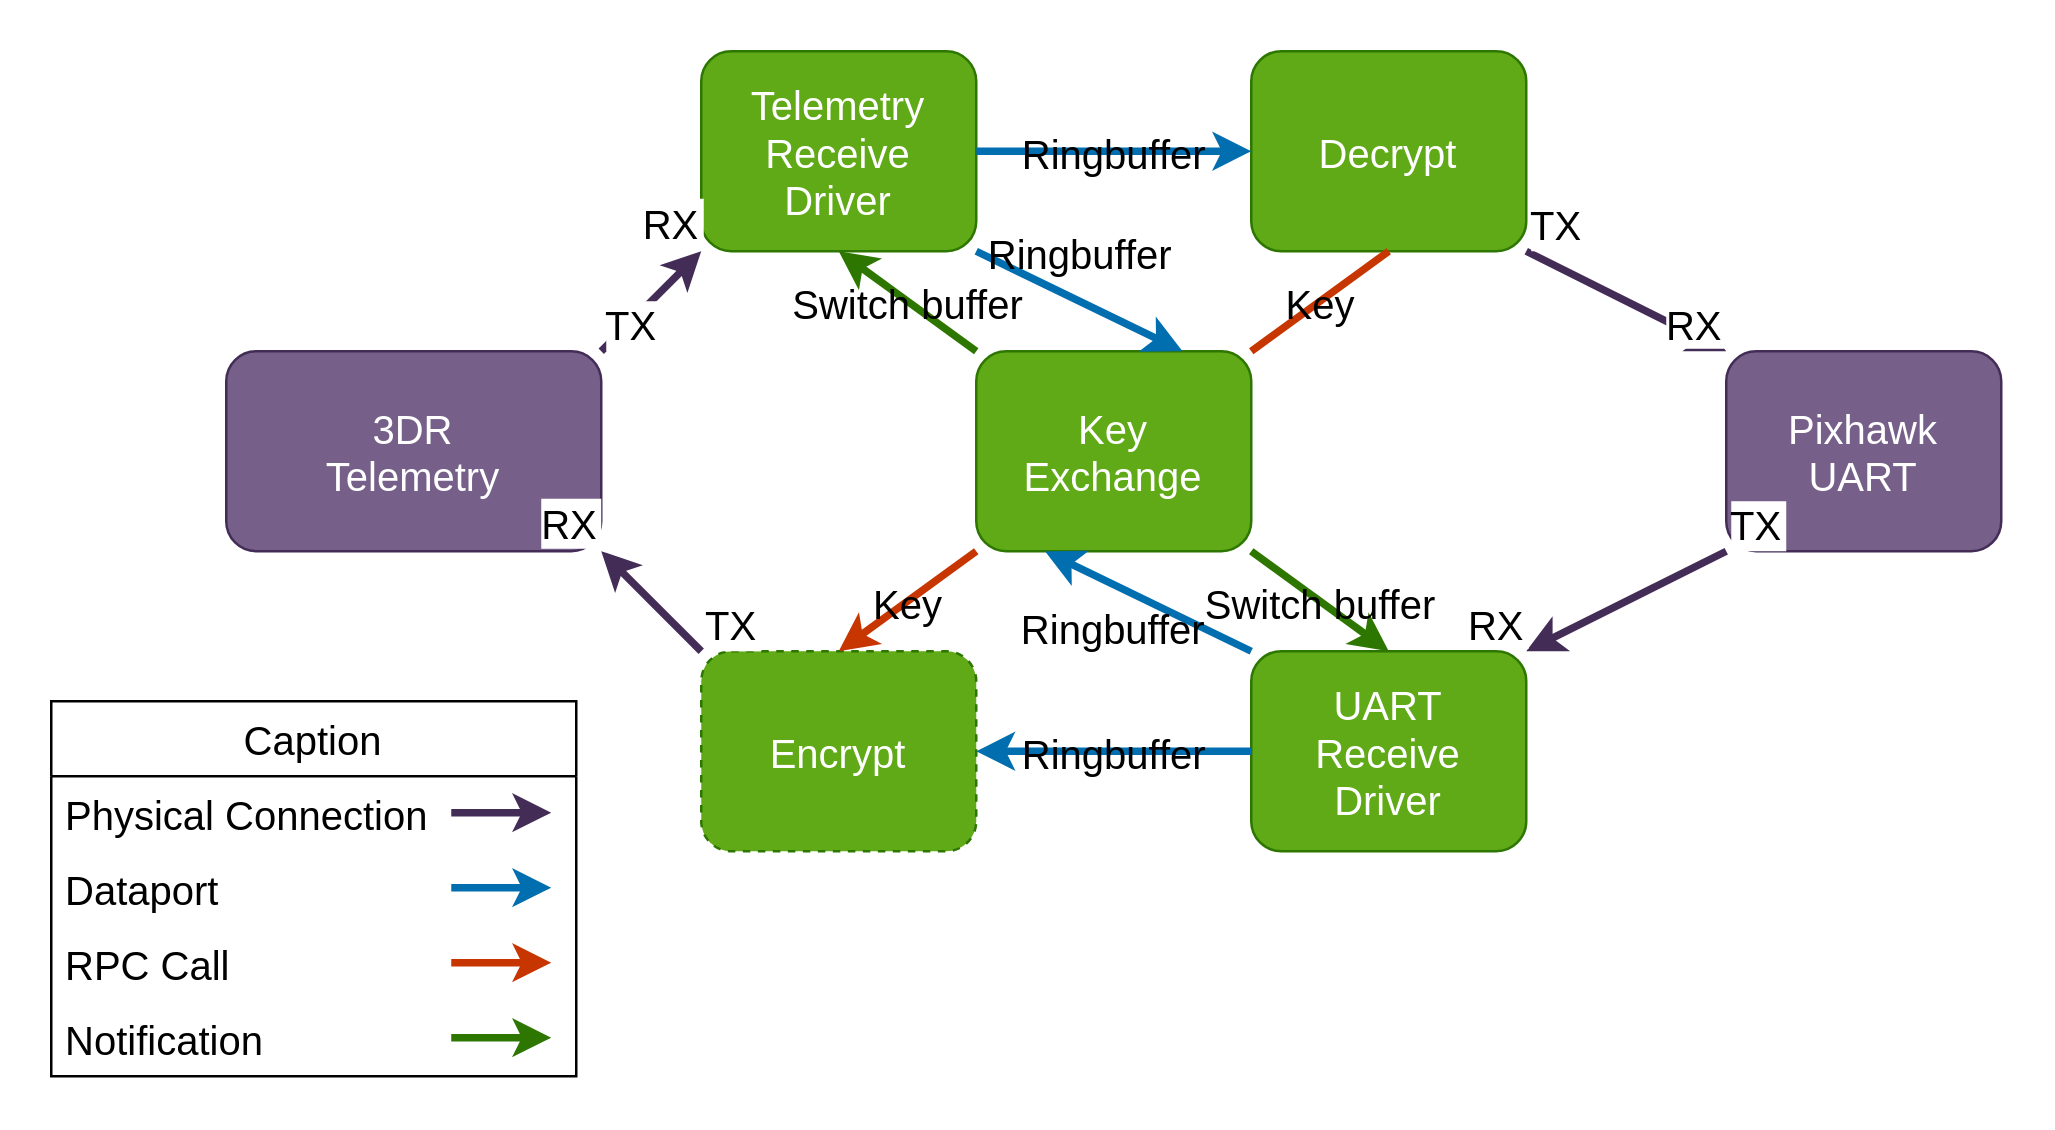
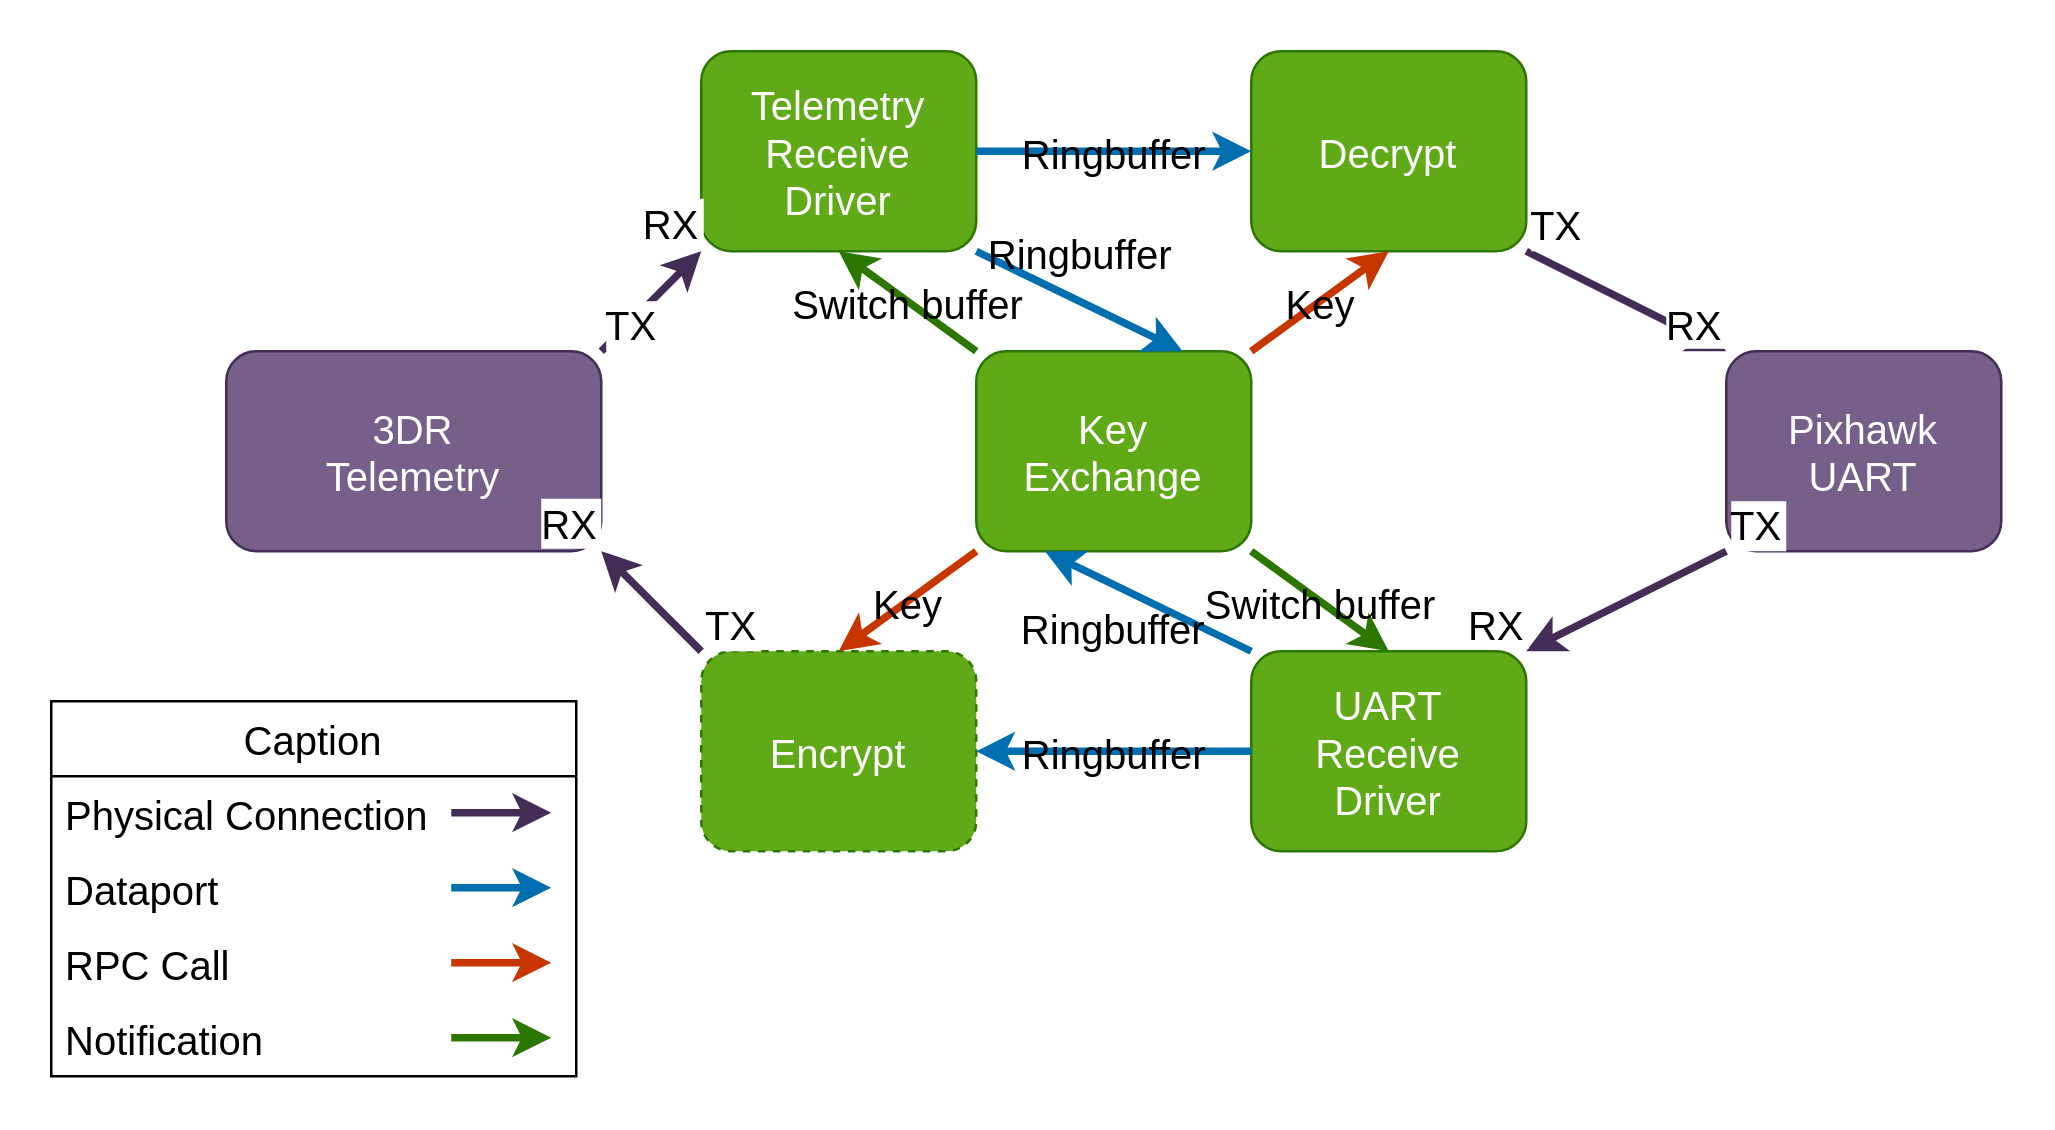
- <mxCell id="22" value="" style="endArrow=none;html=1;exitX=1;exitY=0;exitDx=0;exitDy=0;entryX=0.5;entryY=1;entryDx=0;entryDy=0;strokeWidth=3;fillColor=#fa6800;strokeColor=#C73500;" parent="1" source="8" target="4" edge="1"><mxGeometry relative="1" as="geometry"><mxPoint x="240" y="180" as="sourcePoint" /><mxPoint x="320" y="140" as="targetPoint" /></mxGeometry></mxCell>
+ <mxCell id="22" value="" style="endArrow=classic;html=1;exitX=1;exitY=0;exitDx=0;exitDy=0;entryX=0.5;entryY=1;entryDx=0;entryDy=0;strokeWidth=3;fillColor=#fa6800;strokeColor=#C73500;" parent="1" source="8" target="4" edge="1"><mxGeometry relative="1" as="geometry"><mxPoint x="240" y="180" as="sourcePoint" /><mxPoint x="320" y="140" as="targetPoint" /></mxGeometry></mxCell>
